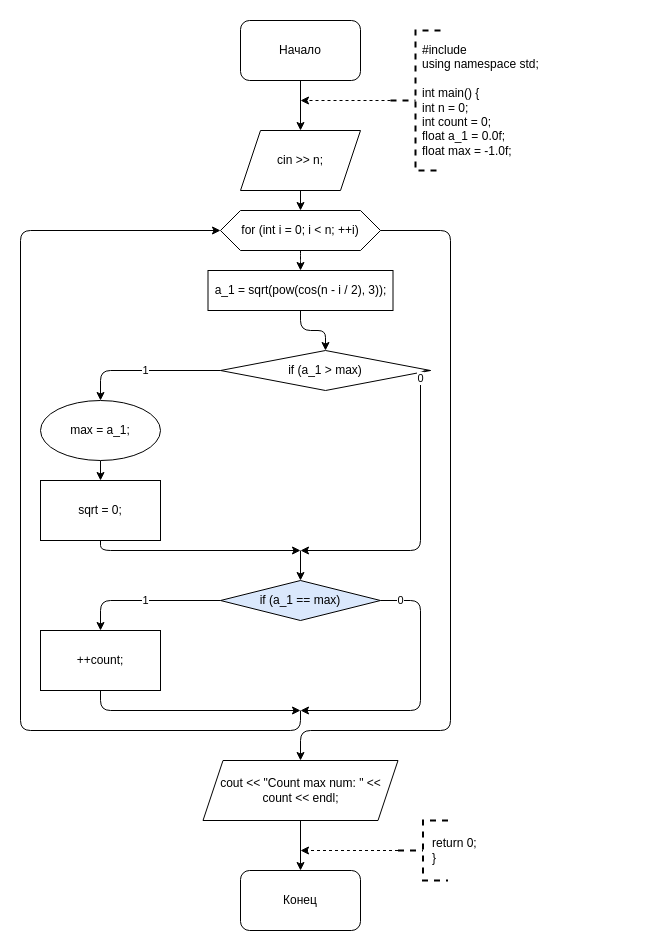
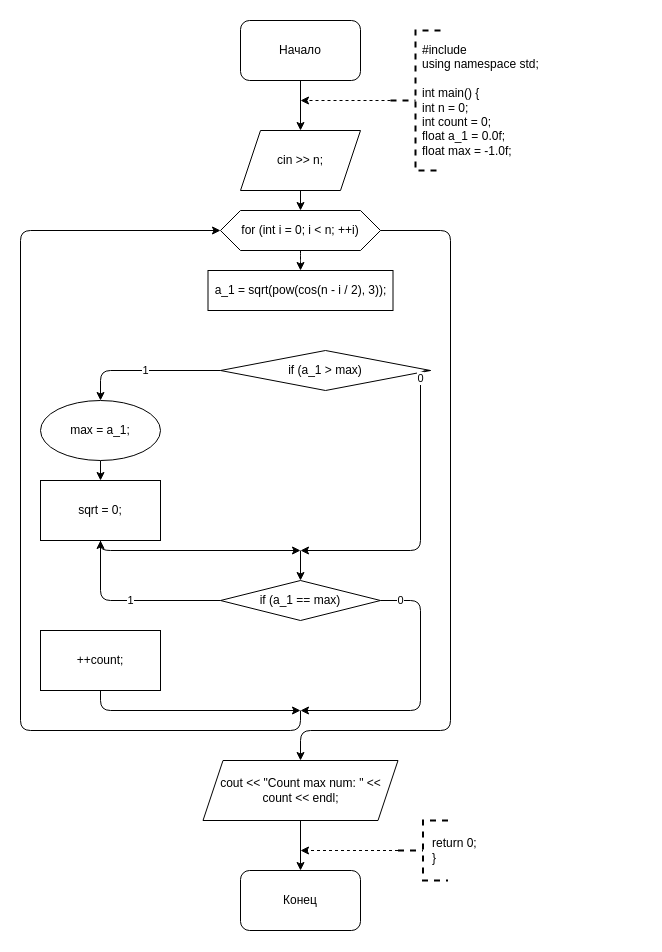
- <mxCell id="8" style="edgeStyle=orthogonalEdgeStyle;rounded=1;orthogonalLoop=1;jettySize=auto;html=1;" edge="1" parent="1" source="9" target="11"><mxGeometry relative="1" as="geometry" /></mxCell>
- <mxCell id="18" value="1" style="edgeStyle=orthogonalEdgeStyle;rounded=1;orthogonalLoop=1;jettySize=auto;html=1;" edge="1" parent="1" source="19" target="20"><mxGeometry relative="1" as="geometry"><mxPoint x="100" y="630" as="targetPoint" /></mxGeometry></mxCell>
+ <mxCell id="18" value="1" style="edgeStyle=orthogonalEdgeStyle;rounded=1;orthogonalLoop=1;jettySize=auto;html=1;" edge="1" parent="1" source="19" target="14"><mxGeometry relative="1" as="geometry"><mxPoint x="100" y="630" as="targetPoint" /></mxGeometry></mxCell>
- <mxCell id="19" value="if (a_1 == max)" style="rhombus;whiteSpace=wrap;html=1;fillColor=#dae8fc;" vertex="1" parent="1"><mxGeometry x="220" y="580" width="160" height="40" as="geometry" /></mxCell>
+ <mxCell id="19" value="if (a_1 == max)" style="rhombus;whiteSpace=wrap;html=1;" vertex="1" parent="1"><mxGeometry x="220" y="580" width="160" height="40" as="geometry" /></mxCell>
